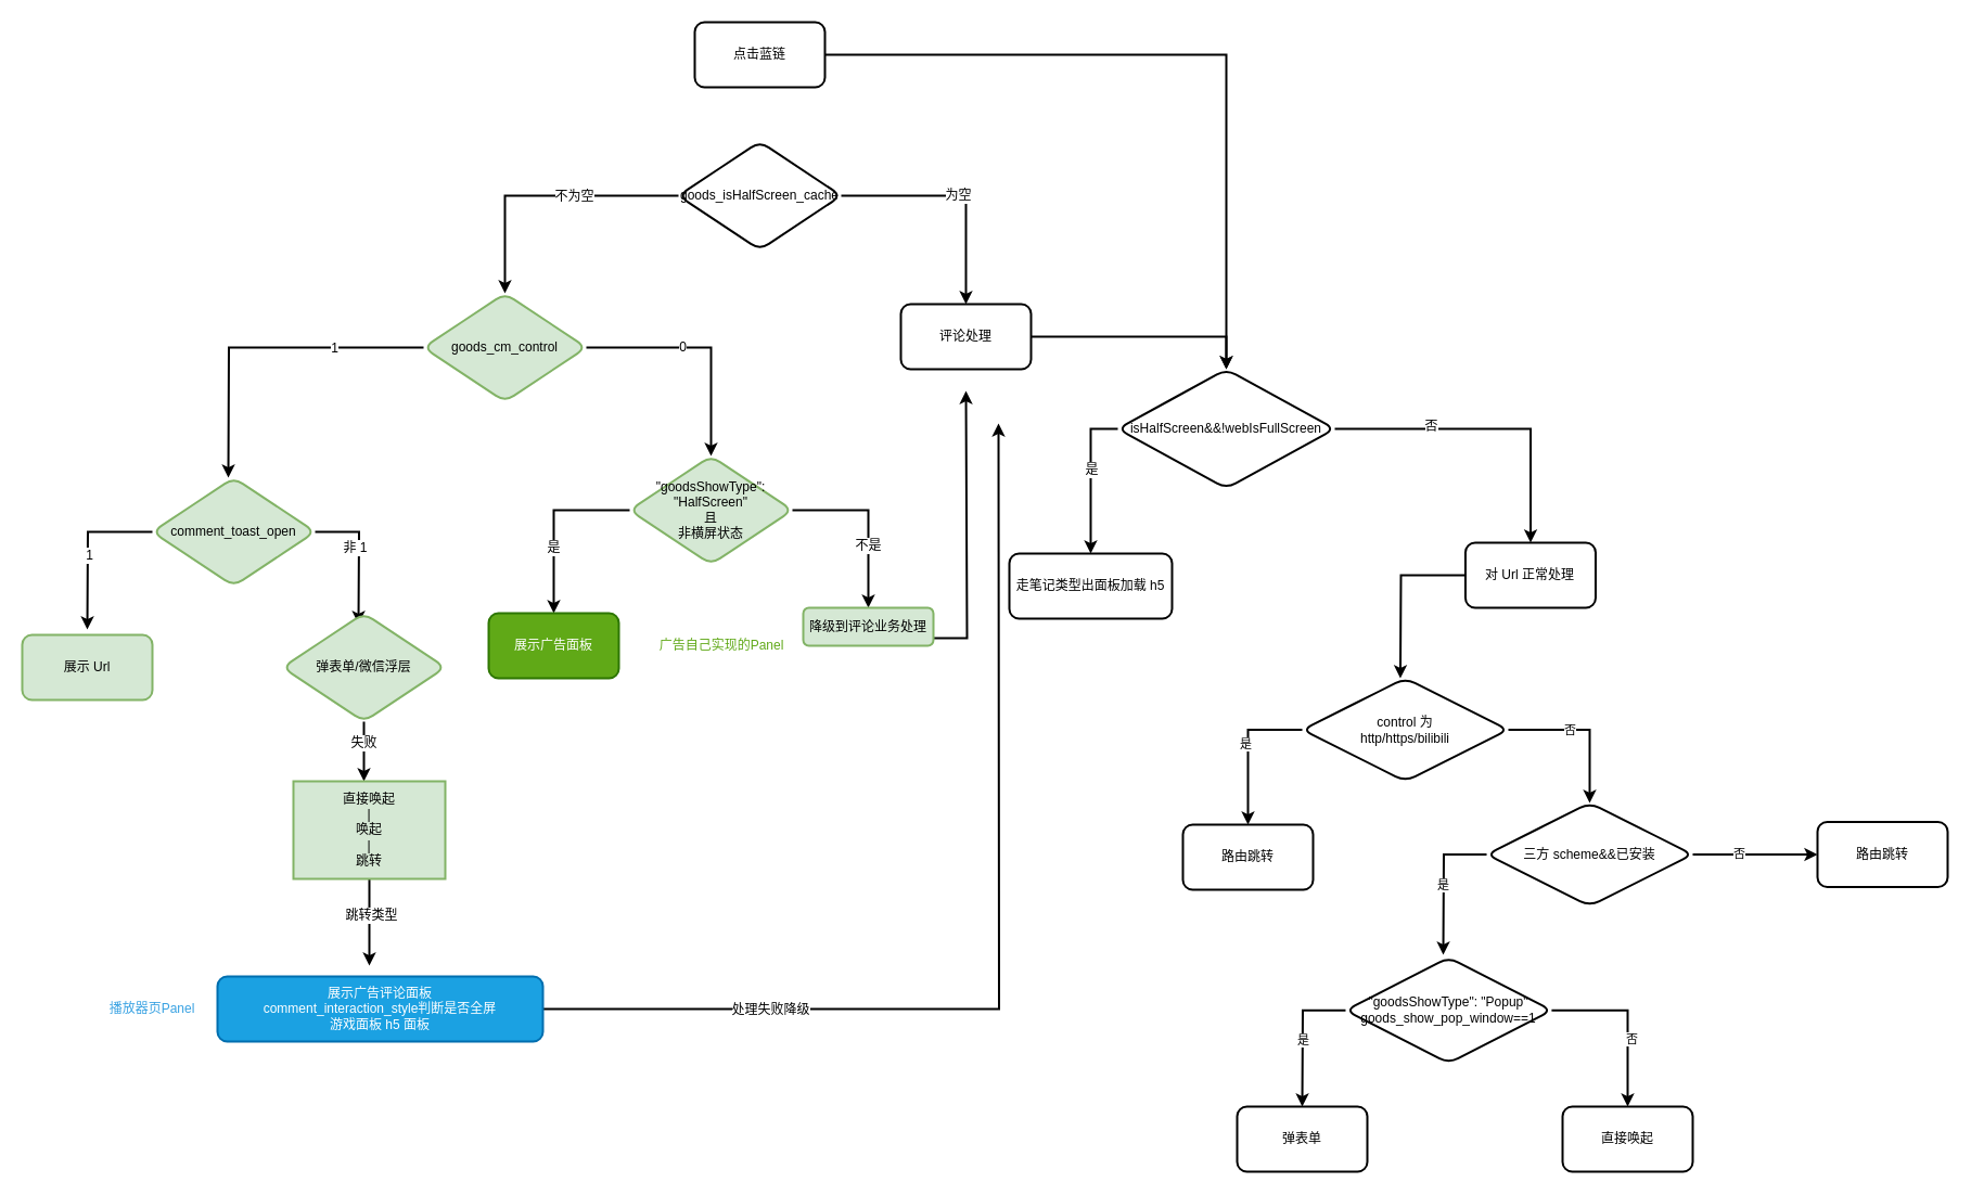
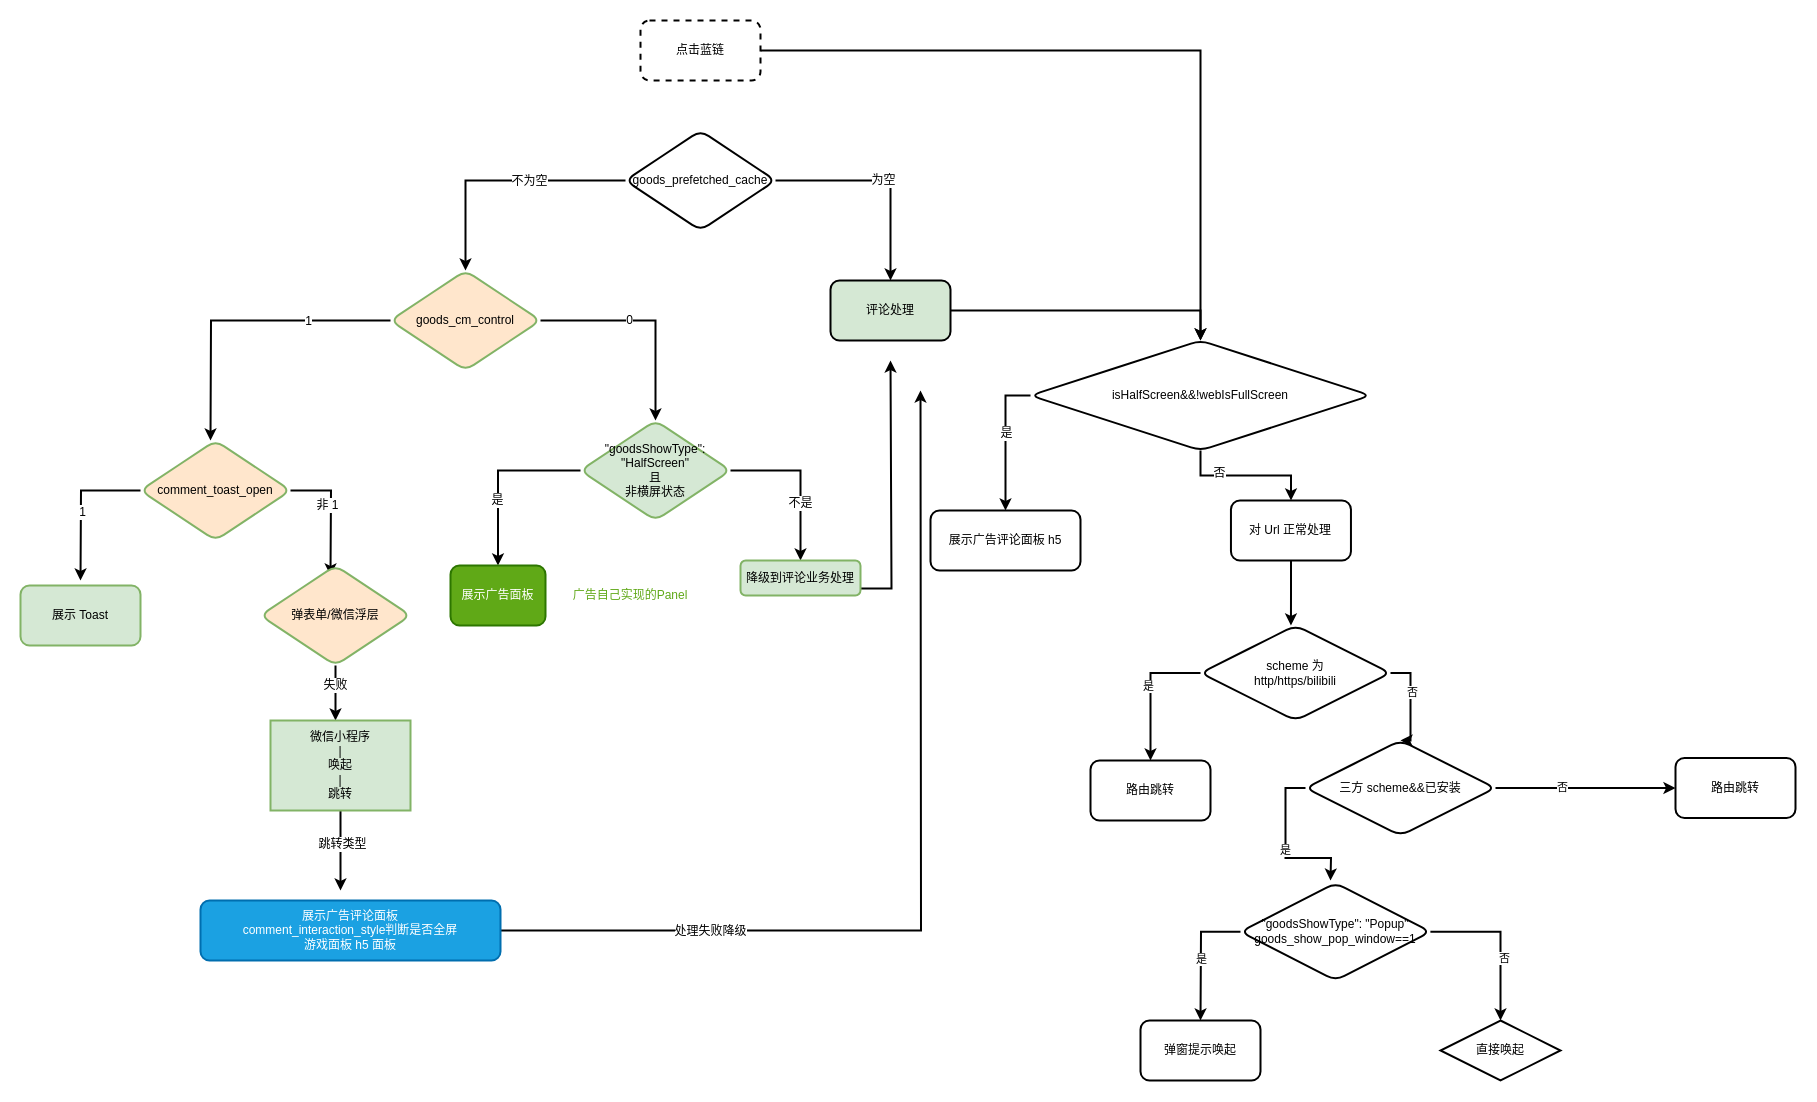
- <mxCell id="3" value="点击蓝链" style="rounded=1;whiteSpace=wrap;html=1;strokeWidth=2;" parent="1" vertex="1"><mxGeometry x="640" y="20" width="120" height="60" as="geometry" /></mxCell>
+ <mxCell id="3" value="点击蓝链" style="rounded=1;whiteSpace=wrap;html=1;strokeWidth=2;dashed=1;" parent="1" vertex="1"><mxGeometry x="640" y="20" width="120" height="60" as="geometry" /></mxCell>
- <mxCell id="7" value="goods_isHalfScreen_cache" style="rhombus;whiteSpace=wrap;html=1;rounded=1;strokeColor=default;strokeWidth=2;fontFamily=Helvetica;fontSize=12;fontColor=default;fillColor=default;" parent="1" vertex="1"><mxGeometry x="625" y="130" width="150" height="100" as="geometry" /></mxCell>
+ <mxCell id="7" value="goods_prefetched_cache" style="rhombus;whiteSpace=wrap;html=1;rounded=1;strokeColor=default;strokeWidth=2;fontFamily=Helvetica;fontSize=12;fontColor=default;fillColor=default;" parent="1" vertex="1"><mxGeometry x="625" y="130" width="150" height="100" as="geometry" /></mxCell>
- <mxCell id="9" value="评论处理" style="whiteSpace=wrap;html=1;rounded=1;strokeWidth=2;" parent="1" vertex="1"><mxGeometry x="830" y="280" width="120" height="60" as="geometry" /></mxCell>
+ <mxCell id="9" value="评论处理" style="whiteSpace=wrap;html=1;rounded=1;strokeWidth=2;fillColor=#d5e8d4;" parent="1" vertex="1"><mxGeometry x="830" y="280" width="120" height="60" as="geometry" /></mxCell>
- <mxCell id="14" value="goods_cm_control" style="rhombus;whiteSpace=wrap;html=1;rounded=1;strokeColor=#82b366;strokeWidth=2;fontFamily=Helvetica;fontSize=12;fillColor=#d5e8d4;" parent="1" vertex="1"><mxGeometry x="390" y="270" width="150" height="100" as="geometry" /></mxCell>
+ <mxCell id="14" value="goods_cm_control" style="rhombus;whiteSpace=wrap;html=1;rounded=1;strokeColor=#82b366;strokeWidth=2;fontFamily=Helvetica;fontSize=12;fillColor=#ffe6cc;" parent="1" vertex="1"><mxGeometry x="390" y="270" width="150" height="100" as="geometry" /></mxCell>
- <mxCell id="44" value="isHalfScreen&amp;amp;&amp;amp;!webIsFullScreen" style="rhombus;whiteSpace=wrap;html=1;rounded=1;strokeWidth=2;fontFamily=Helvetica;fontSize=12;" parent="1" vertex="1"><mxGeometry x="1030" y="340" width="200" height="110" as="geometry" /></mxCell>
+ <mxCell id="44" value="isHalfScreen&amp;amp;&amp;amp;!webIsFullScreen" style="rhombus;whiteSpace=wrap;html=1;rounded=1;strokeWidth=2;fontFamily=Helvetica;fontSize=12;" parent="1" vertex="1"><mxGeometry x="1030" y="340" width="340" height="110" as="geometry" /></mxCell>
- <mxCell id="27" value="comment_toast_open" style="rhombus;whiteSpace=wrap;html=1;rounded=1;strokeColor=#82b366;strokeWidth=2;fontFamily=Helvetica;fontSize=12;fillColor=#d5e8d4;" parent="1" vertex="1"><mxGeometry x="140" y="440" width="150" height="100" as="geometry" /></mxCell>
+ <mxCell id="27" value="comment_toast_open" style="rhombus;whiteSpace=wrap;html=1;rounded=1;strokeColor=#82b366;strokeWidth=2;fontFamily=Helvetica;fontSize=12;fillColor=#ffe6cc;" parent="1" vertex="1"><mxGeometry x="140" y="440" width="150" height="100" as="geometry" /></mxCell>
- <mxCell id="47" value="对 Url 正常处理" style="whiteSpace=wrap;html=1;rounded=1;strokeWidth=2;" parent="1" vertex="1"><mxGeometry x="1350.45" y="500" width="120" height="60" as="geometry" /></mxCell>
+ <mxCell id="47" value="对 Url 正常处理" style="whiteSpace=wrap;html=1;rounded=1;strokeWidth=2;" parent="1" vertex="1"><mxGeometry x="1230.45" y="500" width="120" height="60" as="geometry" /></mxCell>
- <mxCell id="45" value="走笔记类型出面板加载 h5" style="whiteSpace=wrap;html=1;rounded=1;strokeWidth=2;" parent="1" vertex="1"><mxGeometry x="930" y="510" width="150" height="60" as="geometry" /></mxCell>
+ <mxCell id="45" value="展示广告评论面板 h5" style="whiteSpace=wrap;html=1;rounded=1;strokeWidth=2;" parent="1" vertex="1"><mxGeometry x="930" y="510" width="150" height="60" as="geometry" /></mxCell>
- <mxCell id="20" value="展示广告面板" style="whiteSpace=wrap;html=1;fillColor=#60a917;strokeColor=#2D7600;rounded=1;strokeWidth=2;fontColor=#ffffff;" parent="1" vertex="1"><mxGeometry x="450" y="565" width="120" height="60" as="geometry" /></mxCell>
+ <mxCell id="20" value="展示广告面板" style="whiteSpace=wrap;html=1;fillColor=#60a917;strokeColor=#2D7600;rounded=1;strokeWidth=2;fontColor=#ffffff;" parent="1" vertex="1"><mxGeometry x="450" y="565" width="95" height="60" as="geometry" /></mxCell>
- <mxCell id="39" value="广告自己实现的Panel" style="text;html=1;strokeColor=none;fillColor=none;align=center;verticalAlign=middle;whiteSpace=wrap;rounded=0;fontSize=12;fontFamily=Helvetica;fontColor=#60a918;" parent="1" vertex="1"><mxGeometry x="605" y="580" width="120" height="30" as="geometry" /></mxCell>
+ <mxCell id="39" value="广告自己实现的Panel" style="text;html=1;strokeColor=none;fillColor=none;align=center;verticalAlign=middle;whiteSpace=wrap;rounded=0;fontSize=12;fontFamily=Helvetica;fontColor=#60a918;" parent="1" vertex="1"><mxGeometry x="570" y="580" width="120" height="30" as="geometry" /></mxCell>
- <mxCell id="28" value="展示 Url" style="whiteSpace=wrap;html=1;fillColor=#d5e8d4;strokeColor=#82b366;rounded=1;strokeWidth=2;" parent="1" vertex="1"><mxGeometry x="20" y="585" width="120" height="60" as="geometry" /></mxCell>
+ <mxCell id="28" value="展示 Toast" style="whiteSpace=wrap;html=1;fillColor=#d5e8d4;strokeColor=#82b366;rounded=1;strokeWidth=2;" parent="1" vertex="1"><mxGeometry x="20" y="585" width="120" height="60" as="geometry" /></mxCell>
- <mxCell id="31" value="弹表单/微信浮层" style="rhombus;whiteSpace=wrap;html=1;rounded=1;strokeColor=#82b366;strokeWidth=2;fontFamily=Helvetica;fontSize=12;fillColor=#d5e8d4;" parent="1" vertex="1"><mxGeometry x="260" y="565" width="150" height="100" as="geometry" /></mxCell>
+ <mxCell id="31" value="弹表单/微信浮层" style="rhombus;whiteSpace=wrap;html=1;rounded=1;strokeColor=#82b366;strokeWidth=2;fontFamily=Helvetica;fontSize=12;fillColor=#ffe6cc;" parent="1" vertex="1"><mxGeometry x="260" y="565" width="150" height="100" as="geometry" /></mxCell>
- <mxCell id="52" value="control 为&lt;br&gt;http/https/bilibili" style="rhombus;whiteSpace=wrap;html=1;rounded=1;strokeWidth=2;fontFamily=Helvetica;fontSize=12;" vertex="1" parent="1"><mxGeometry x="1200" y="625" width="190" height="95" as="geometry" /></mxCell>
+ <mxCell id="52" value="scheme 为&lt;br&gt;http/https/bilibili" style="rhombus;whiteSpace=wrap;html=1;rounded=1;strokeWidth=2;fontFamily=Helvetica;fontSize=12;" vertex="1" parent="1"><mxGeometry x="1200" y="625" width="190" height="95" as="geometry" /></mxCell>
- <mxCell id="37" value="直接唤起&lt;br&gt;|&lt;br&gt;唤起&lt;br&gt;|&lt;br&gt;跳转" style="whiteSpace=wrap;html=1;fillColor=#d5e8d4;strokeColor=#82b366;rounded=1;strokeWidth=2;arcSize=0;" parent="1" vertex="1"><mxGeometry x="270" y="720" width="140" height="90" as="geometry" /></mxCell>
+ <mxCell id="37" value="微信小程序&lt;br&gt;|&lt;br&gt;唤起&lt;br&gt;|&lt;br&gt;跳转" style="whiteSpace=wrap;html=1;fillColor=#d5e8d4;strokeColor=#82b366;rounded=1;strokeWidth=2;arcSize=0;" parent="1" vertex="1"><mxGeometry x="270" y="720" width="140" height="90" as="geometry" /></mxCell>
- <mxCell id="58" value="三方 scheme&amp;amp;&amp;amp;已安装" style="rhombus;whiteSpace=wrap;html=1;rounded=1;strokeWidth=2;fontFamily=Helvetica;fontSize=12;" vertex="1" parent="1"><mxGeometry x="1370" y="740" width="190" height="95" as="geometry" /></mxCell>
+ <mxCell id="58" value="三方 scheme&amp;amp;&amp;amp;已安装" style="rhombus;whiteSpace=wrap;html=1;rounded=1;strokeWidth=2;fontFamily=Helvetica;fontSize=12;" vertex="1" parent="1"><mxGeometry x="1305" y="740" width="190" height="95" as="geometry" /></mxCell>
- <mxCell id="38" value="播放器页Panel" style="text;html=1;strokeColor=none;fillColor=none;align=center;verticalAlign=middle;whiteSpace=wrap;rounded=0;fontSize=12;fontFamily=Helvetica;fontColor=#37a1e2;" parent="1" vertex="1"><mxGeometry x="80" y="915" width="120" height="30" as="geometry" /></mxCell>
- <mxCell id="66" value="弹表单" style="whiteSpace=wrap;html=1;rounded=1;strokeWidth=2;" vertex="1" parent="1"><mxGeometry x="1140" y="1020" width="120" height="60" as="geometry" /></mxCell>
+ <mxCell id="66" value="弹窗提示唤起" style="whiteSpace=wrap;html=1;rounded=1;strokeWidth=2;" vertex="1" parent="1"><mxGeometry x="1140" y="1020" width="120" height="60" as="geometry" /></mxCell>
- <mxCell id="65" value="直接唤起" style="whiteSpace=wrap;html=1;rounded=1;strokeWidth=2;" vertex="1" parent="1"><mxGeometry x="1440" y="1020" width="120" height="60" as="geometry" /></mxCell>
+ <mxCell id="65" value="直接唤起" style="rhombus;whiteSpace=wrap;html=1;strokeWidth=2;" vertex="1" parent="1"><mxGeometry x="1440" y="1020" width="120" height="60" as="geometry" /></mxCell>
